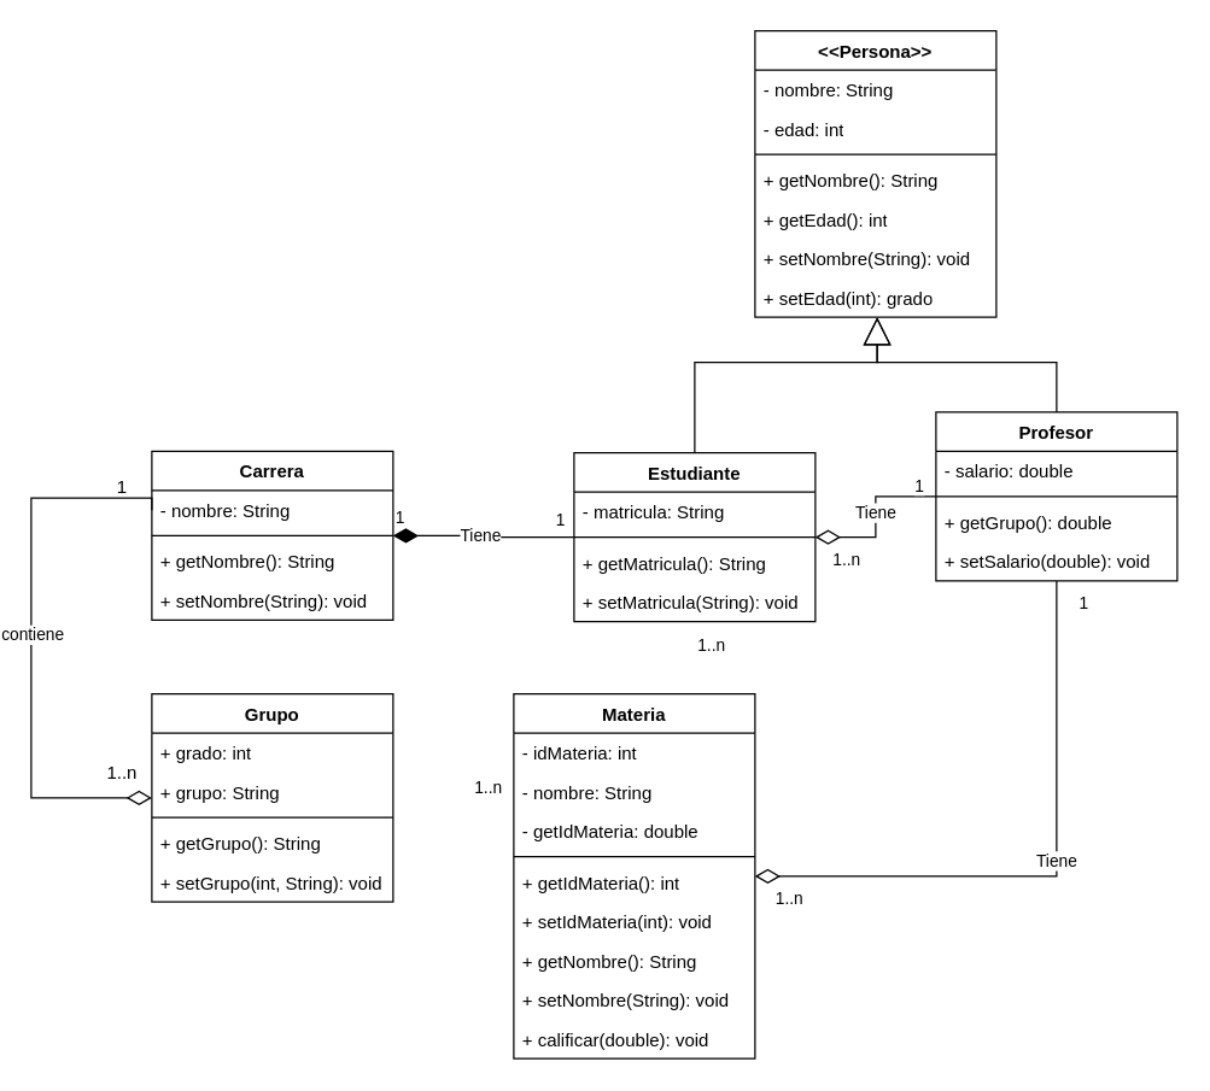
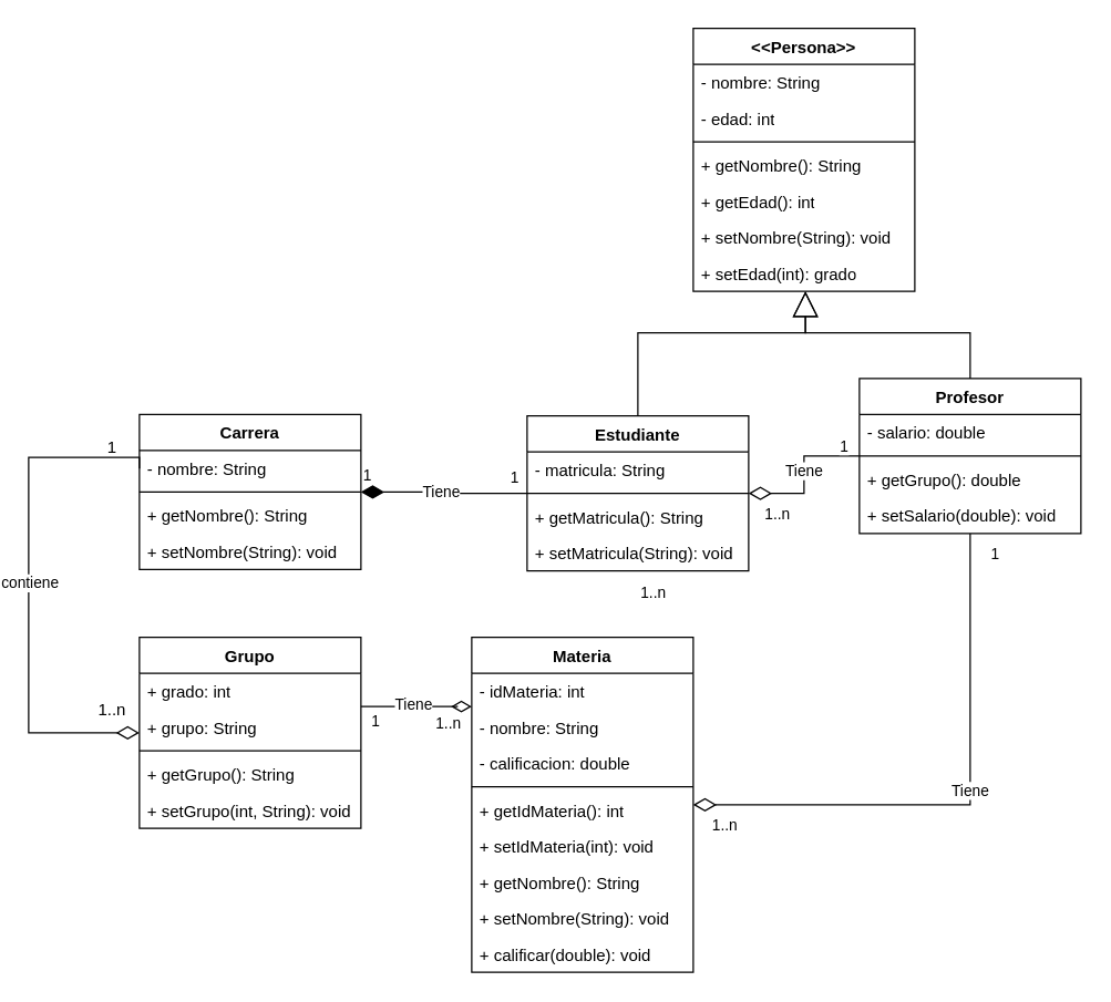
+ <mxCell id="50" value="1" style="endArrow=diamondThin;html=1;endSize=12;startArrow=none;startSize=14;startFill=0;edgeStyle=orthogonalEdgeStyle;align=left;verticalAlign=bottom;rounded=0;endFill=0;" edge="1" parent="1" source="43" target="20"><mxGeometry x="-0.833" y="-20" relative="1" as="geometry"><mxPoint x="190" y="470" as="sourcePoint" /><mxPoint x="420" y="396" as="targetPoint" /><mxPoint x="-1" as="offset" /><Array as="points"><mxPoint x="330" y="510" /><mxPoint x="330" y="510" /></Array></mxGeometry></mxCell>
+ <mxCell id="51" value="Tiene" style="edgeLabel;html=1;align=center;verticalAlign=middle;resizable=0;points=[];" vertex="1" connectable="0" parent="50"><mxGeometry x="-0.07" y="2" relative="1" as="geometry"><mxPoint as="offset" /></mxGeometry></mxCell>
- <mxCell id="23" value="- getIdMateria: double" style="text;strokeColor=none;fillColor=none;align=left;verticalAlign=top;spacingLeft=4;spacingRight=4;overflow=hidden;rotatable=0;points=[[0,0.5],[1,0.5]];portConstraint=eastwest;whiteSpace=wrap;html=1;" vertex="1" parent="20"><mxGeometry y="78" width="160" height="26" as="geometry" /></mxCell>
+ <mxCell id="23" value="- calificacion: double" style="text;strokeColor=none;fillColor=none;align=left;verticalAlign=top;spacingLeft=4;spacingRight=4;overflow=hidden;rotatable=0;points=[[0,0.5],[1,0.5]];portConstraint=eastwest;whiteSpace=wrap;html=1;" vertex="1" parent="20"><mxGeometry y="78" width="160" height="26" as="geometry" /></mxCell>
